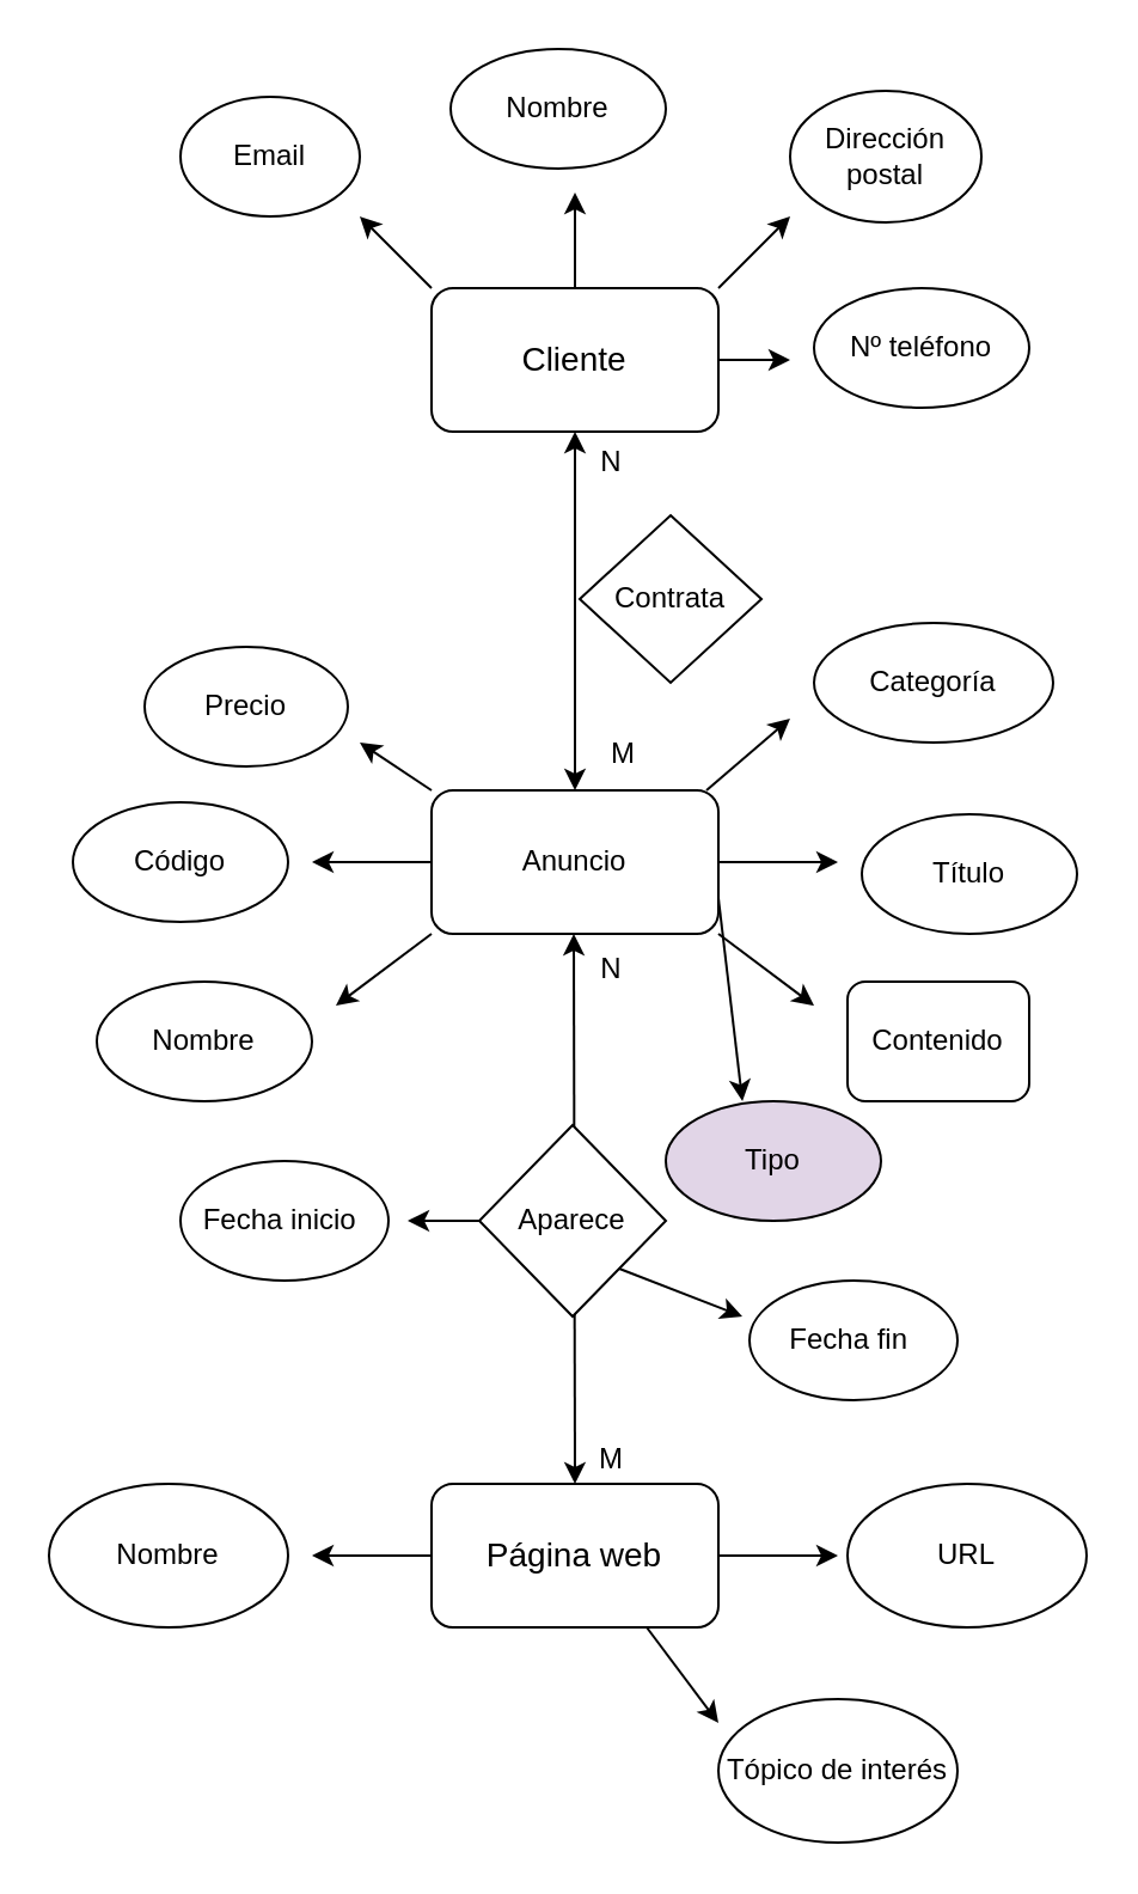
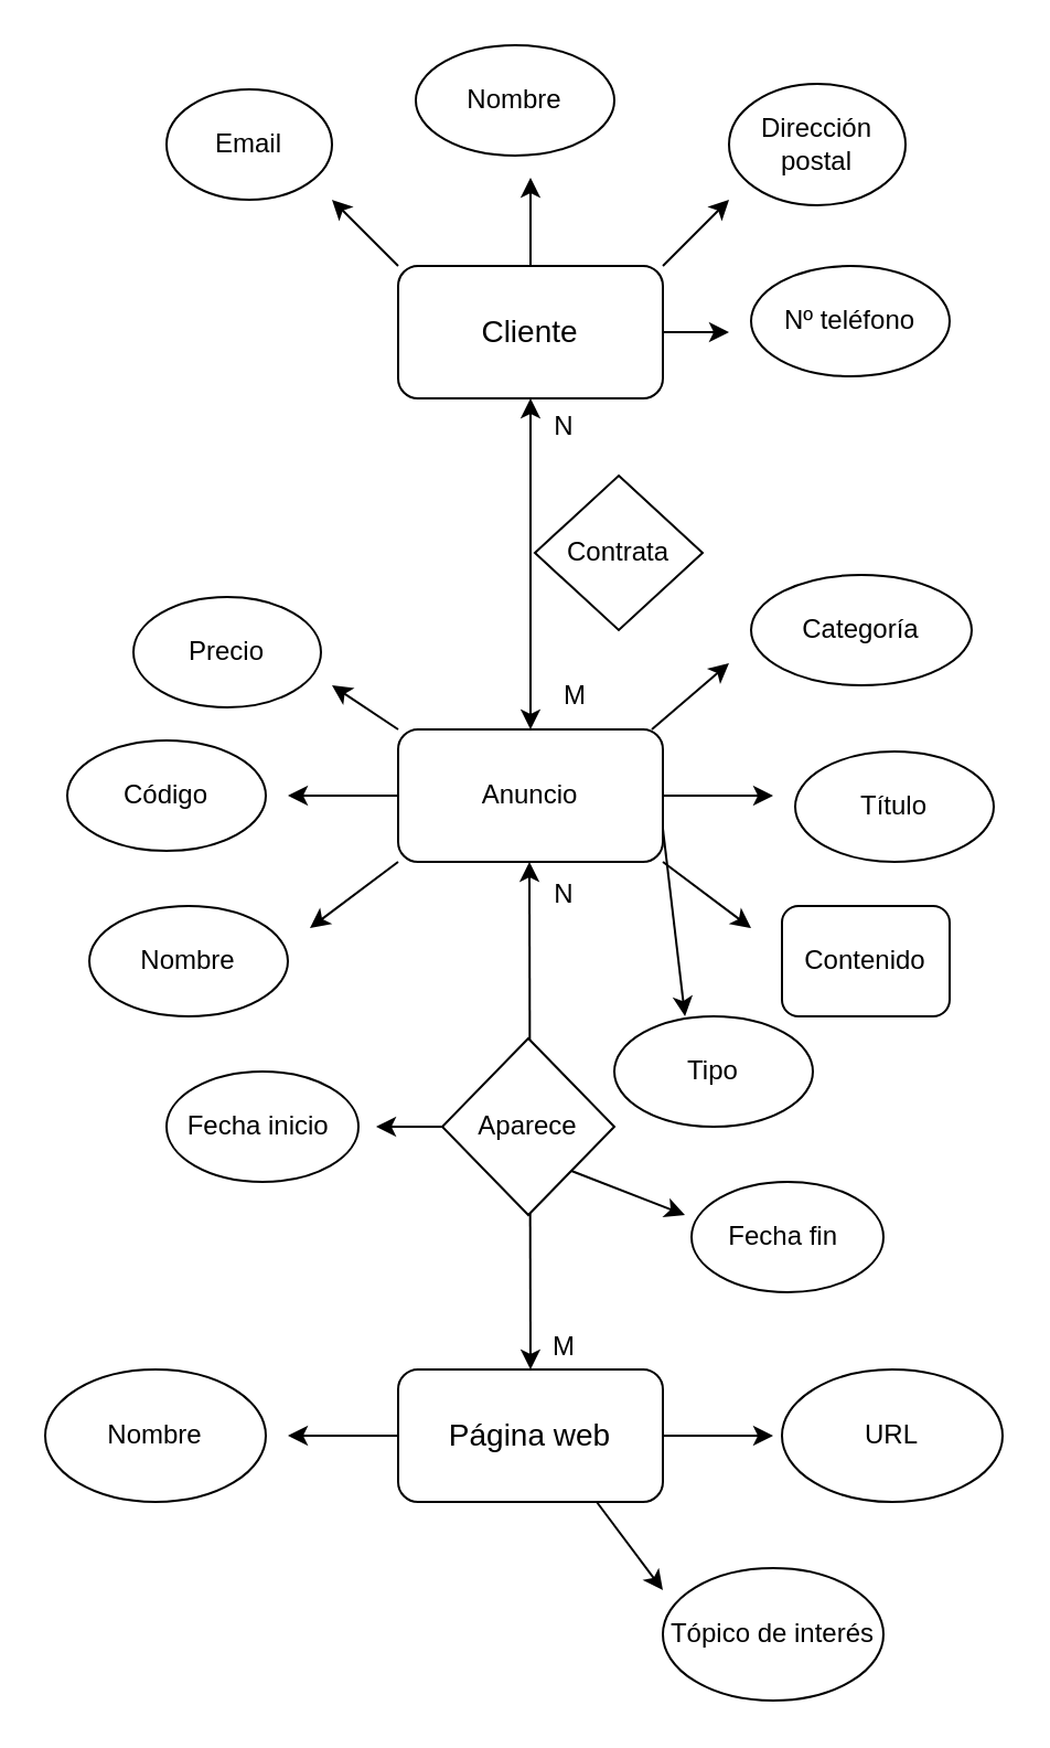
- <mxCell id="25" value="Tipo" style="ellipse;whiteSpace=wrap;html=1;fillColor=#e1d5e7;" vertex="1" parent="1"><mxGeometry x="278" y="460" width="90" height="50" as="geometry" /></mxCell>
+ <mxCell id="25" value="Tipo" style="ellipse;whiteSpace=wrap;html=1;" vertex="1" parent="1"><mxGeometry x="278" y="460" width="90" height="50" as="geometry" /></mxCell>
